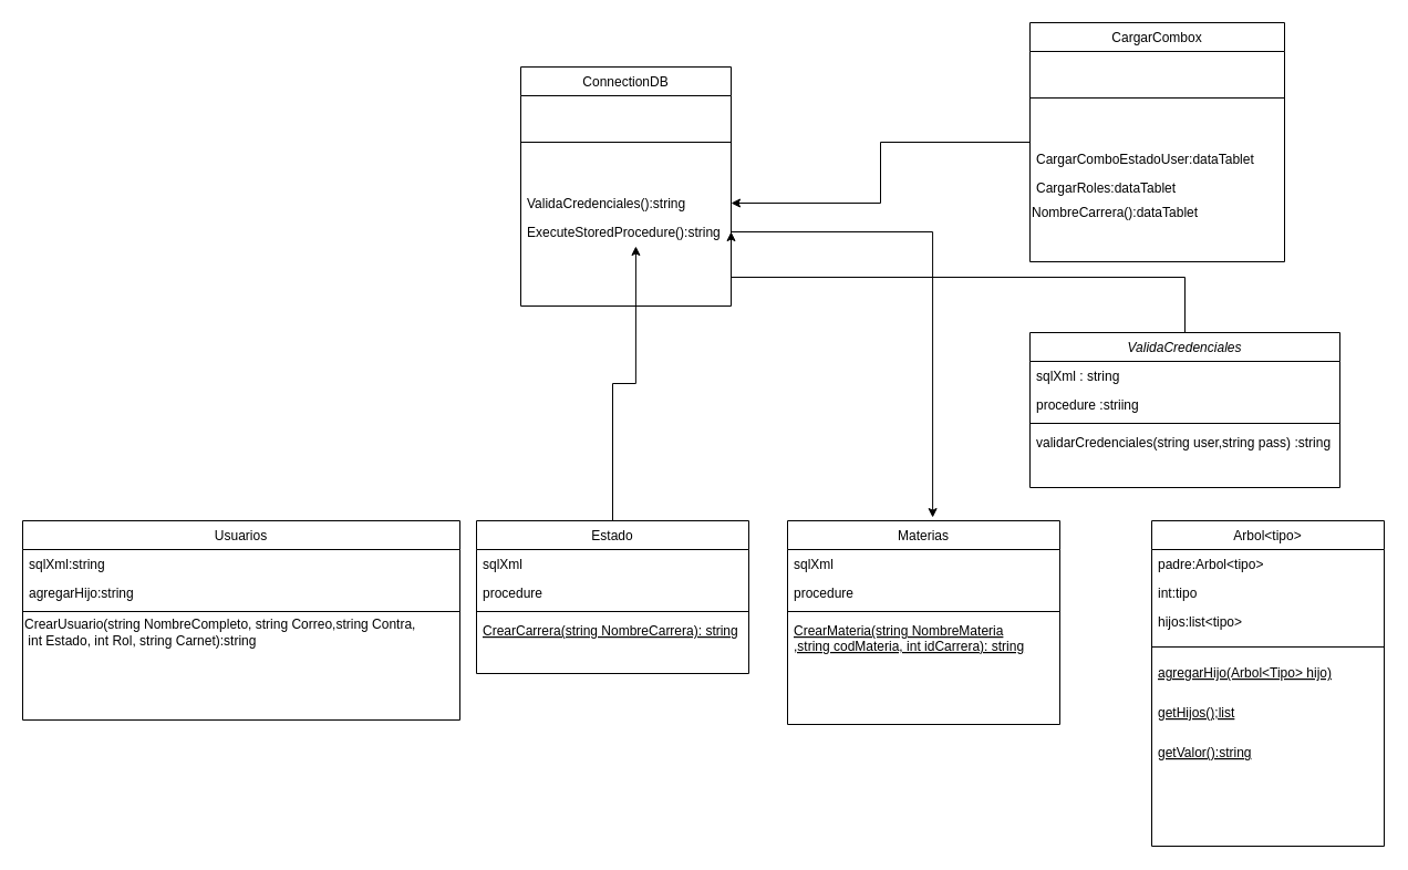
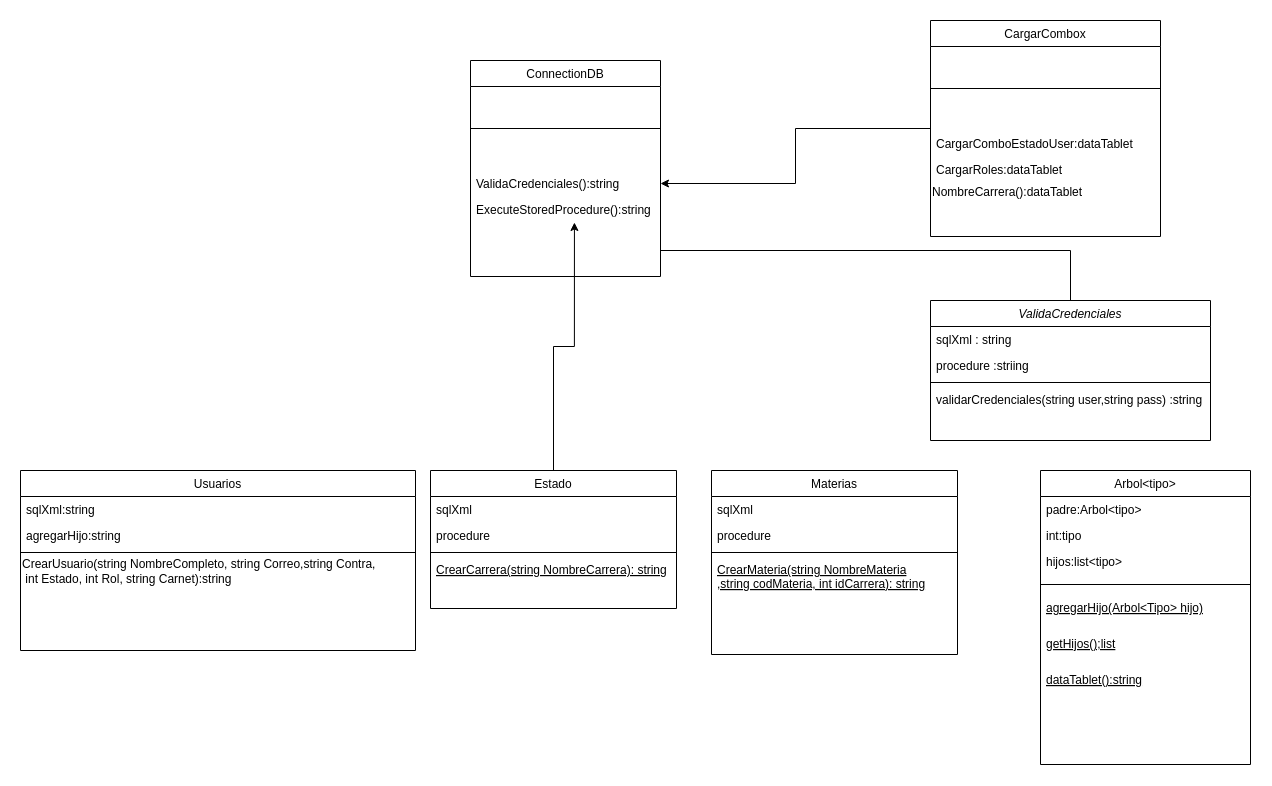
- <mxCell id="34" style="edgeStyle=orthogonalEdgeStyle;rounded=0;orthogonalLoop=1;jettySize=auto;html=1;entryX=0.533;entryY=-0.016;entryDx=0;entryDy=0;entryPerimeter=0;" parent="1" source="22" target="29" edge="1"><mxGeometry relative="1" as="geometry" /></mxCell>
- <mxCell id="2" style="edgeStyle=orthogonalEdgeStyle;rounded=0;orthogonalLoop=1;jettySize=auto;html=1;entryX=1;entryY=0.5;entryDx=0;entryDy=0;" parent="1" source="3" target="22" edge="1"><mxGeometry relative="1" as="geometry"><Array as="points"><mxPoint x="1070" y="250" /><mxPoint x="660" y="250" /></Array></mxGeometry></mxCell>
+ <mxCell id="2" style="edgeStyle=orthogonalEdgeStyle;rounded=0;orthogonalLoop=1;jettySize=auto;html=1;entryX=1;entryY=0.5;entryDx=0;entryDy=0;endArrow=none;" parent="1" source="3" target="22" edge="1"><mxGeometry relative="1" as="geometry"><Array as="points"><mxPoint x="1070" y="250" /><mxPoint x="660" y="250" /></Array></mxGeometry></mxCell>
- <mxCell id="42" value="getValor():string" style="text;align=left;verticalAlign=top;spacingLeft=4;spacingRight=4;overflow=hidden;rotatable=0;points=[[0,0.5],[1,0.5]];portConstraint=eastwest;fontStyle=4" vertex="1" parent="35"><mxGeometry y="196" width="210" height="36" as="geometry" /></mxCell>
+ <mxCell id="42" value="dataTablet():string" style="text;align=left;verticalAlign=top;spacingLeft=4;spacingRight=4;overflow=hidden;rotatable=0;points=[[0,0.5],[1,0.5]];portConstraint=eastwest;fontStyle=4" vertex="1" parent="35"><mxGeometry y="196" width="210" height="36" as="geometry" /></mxCell>
